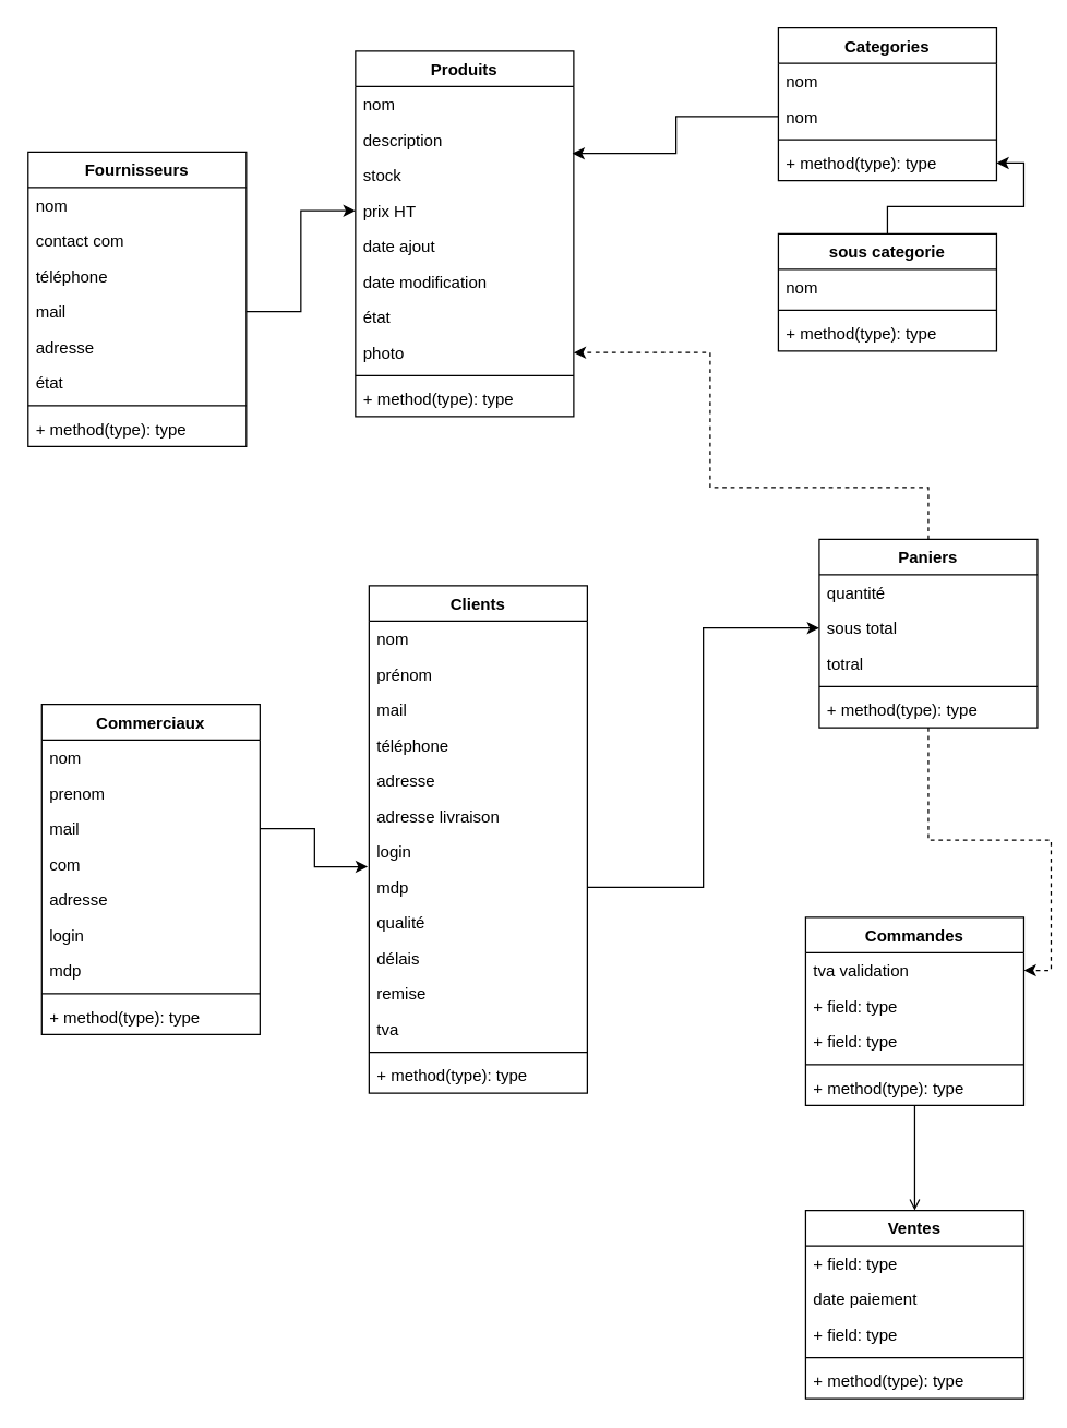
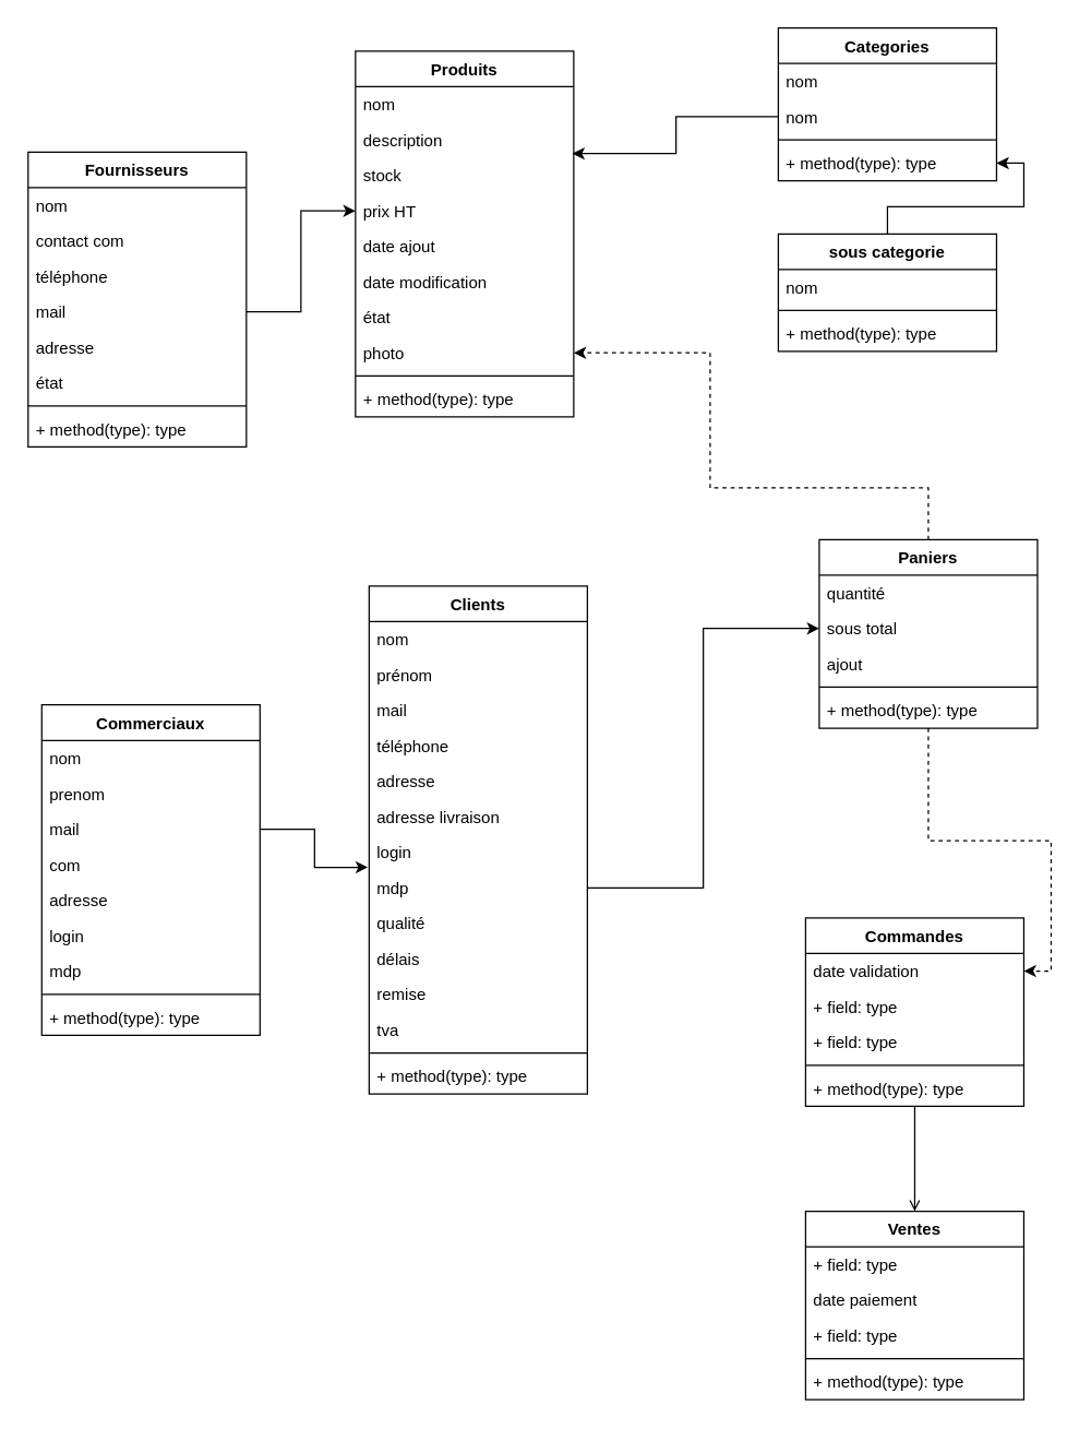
- <mxCell id="58" value="totral" style="text;strokeColor=none;fillColor=none;align=left;verticalAlign=top;spacingLeft=4;spacingRight=4;overflow=hidden;rotatable=0;points=[[0,0.5],[1,0.5]];portConstraint=eastwest;" parent="55" vertex="1"><mxGeometry y="78" width="160" height="26" as="geometry" /></mxCell>
+ <mxCell id="58" value="ajout" style="text;strokeColor=none;fillColor=none;align=left;verticalAlign=top;spacingLeft=4;spacingRight=4;overflow=hidden;rotatable=0;points=[[0,0.5],[1,0.5]];portConstraint=eastwest;" parent="55" vertex="1"><mxGeometry y="78" width="160" height="26" as="geometry" /></mxCell>
- <mxCell id="64" value="tva validation" style="text;strokeColor=none;fillColor=none;align=left;verticalAlign=top;spacingLeft=4;spacingRight=4;overflow=hidden;rotatable=0;points=[[0,0.5],[1,0.5]];portConstraint=eastwest;" parent="63" vertex="1"><mxGeometry y="26" width="160" height="26" as="geometry" /></mxCell>
+ <mxCell id="64" value="date validation" style="text;strokeColor=none;fillColor=none;align=left;verticalAlign=top;spacingLeft=4;spacingRight=4;overflow=hidden;rotatable=0;points=[[0,0.5],[1,0.5]];portConstraint=eastwest;" parent="63" vertex="1"><mxGeometry y="26" width="160" height="26" as="geometry" /></mxCell>
